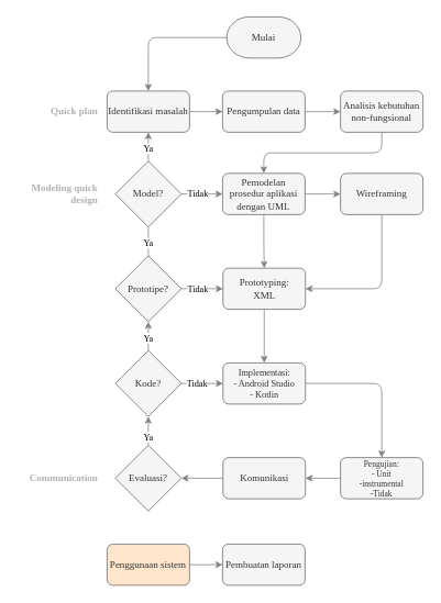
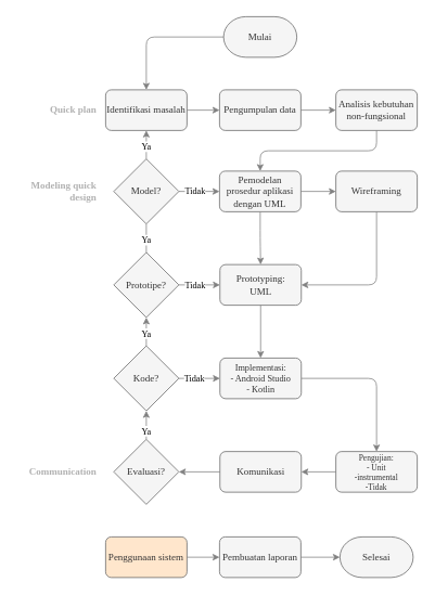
- <mxCell id="16" value="Prototyping:&lt;br&gt;XML" style="rounded=1;whiteSpace=wrap;html=1;arcSize=14;strokeWidth=1;fontFamily=Ubuntu;fontSource=https%3A%2F%2Ffonts.googleapis.com%2Fcss%3Ffamily%3DUbuntu;strokeColor=#666666;fillColor=#f5f5f5;fontColor=#333333;" parent="1" vertex="1"><mxGeometry x="269.5" y="325" width="100" height="50" as="geometry" /></mxCell>
+ <mxCell id="16" value="Prototyping:&lt;br&gt;UML" style="rounded=1;whiteSpace=wrap;html=1;arcSize=14;strokeWidth=1;fontFamily=Ubuntu;fontSource=https%3A%2F%2Ffonts.googleapis.com%2Fcss%3Ffamily%3DUbuntu;strokeColor=#666666;fillColor=#f5f5f5;fontColor=#333333;" parent="1" vertex="1"><mxGeometry x="269.5" y="325" width="100" height="50" as="geometry" /></mxCell>
+ <mxCell id="40" value="" style="edgeStyle=orthogonalEdgeStyle;rounded=0;orthogonalLoop=1;jettySize=auto;html=1;strokeColor=#808080;" edge="1" parent="1" source="41" target="19"><mxGeometry relative="1" as="geometry" /></mxCell>
+ <mxCell id="19" value="Selesai" style="strokeWidth=1;html=1;shape=mxgraph.flowchart.terminator;whiteSpace=wrap;fontFamily=Ubuntu;fontSource=https%3A%2F%2Ffonts.googleapis.com%2Fcss%3Ffamily%3DUbuntu;strokeColor=#666666;fillColor=#f5f5f5;fontColor=#333333;" parent="1" vertex="1"><mxGeometry x="417" y="660" width="90" height="50" as="geometry" /></mxCell>
